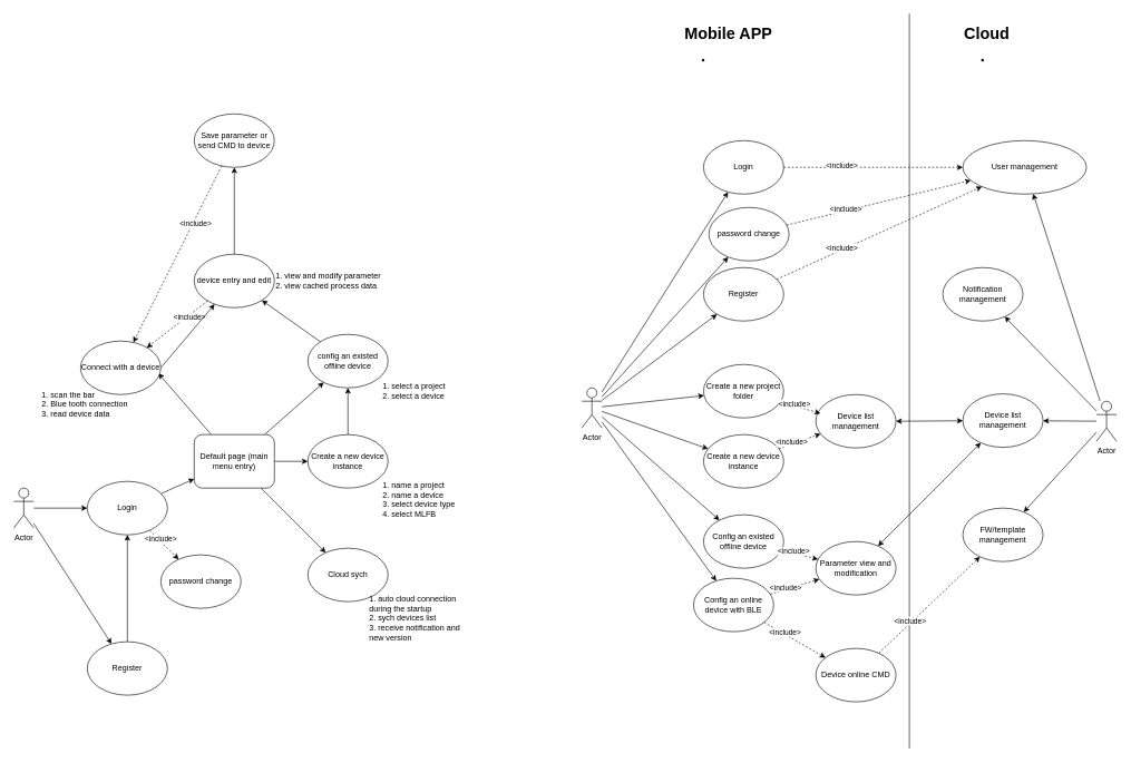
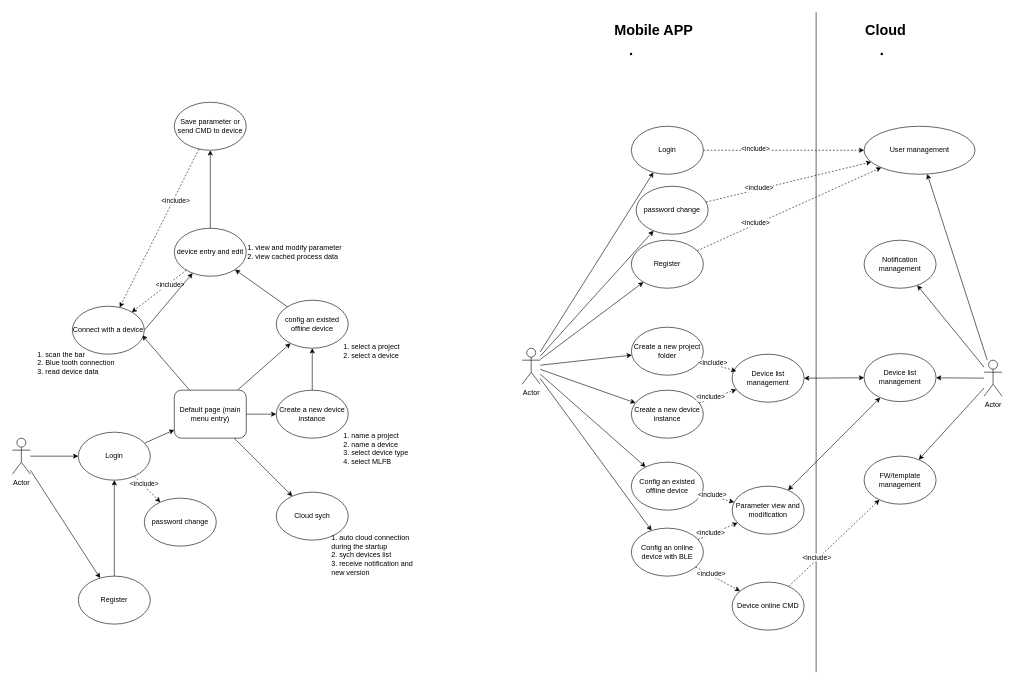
- <mxCell id="51" value="Notification management" style="ellipse;whiteSpace=wrap;html=1;" vertex="1" parent="1"><mxGeometry x="1410" y="400" width="120" height="80" as="geometry" /></mxCell>
+ <mxCell id="51" value="Notification management" style="ellipse;whiteSpace=wrap;html=1;" vertex="1" parent="1"><mxGeometry x="1440" y="400" width="120" height="80" as="geometry" /></mxCell>
- <mxCell id="60" value="Config an online device with BLE" style="ellipse;whiteSpace=wrap;html=1;" vertex="1" parent="1"><mxGeometry x="1037" y="865" width="120" height="80" as="geometry" /></mxCell>
+ <mxCell id="60" value="Config an online device with BLE" style="ellipse;whiteSpace=wrap;html=1;" vertex="1" parent="1"><mxGeometry x="1052" y="880" width="120" height="80" as="geometry" /></mxCell>
